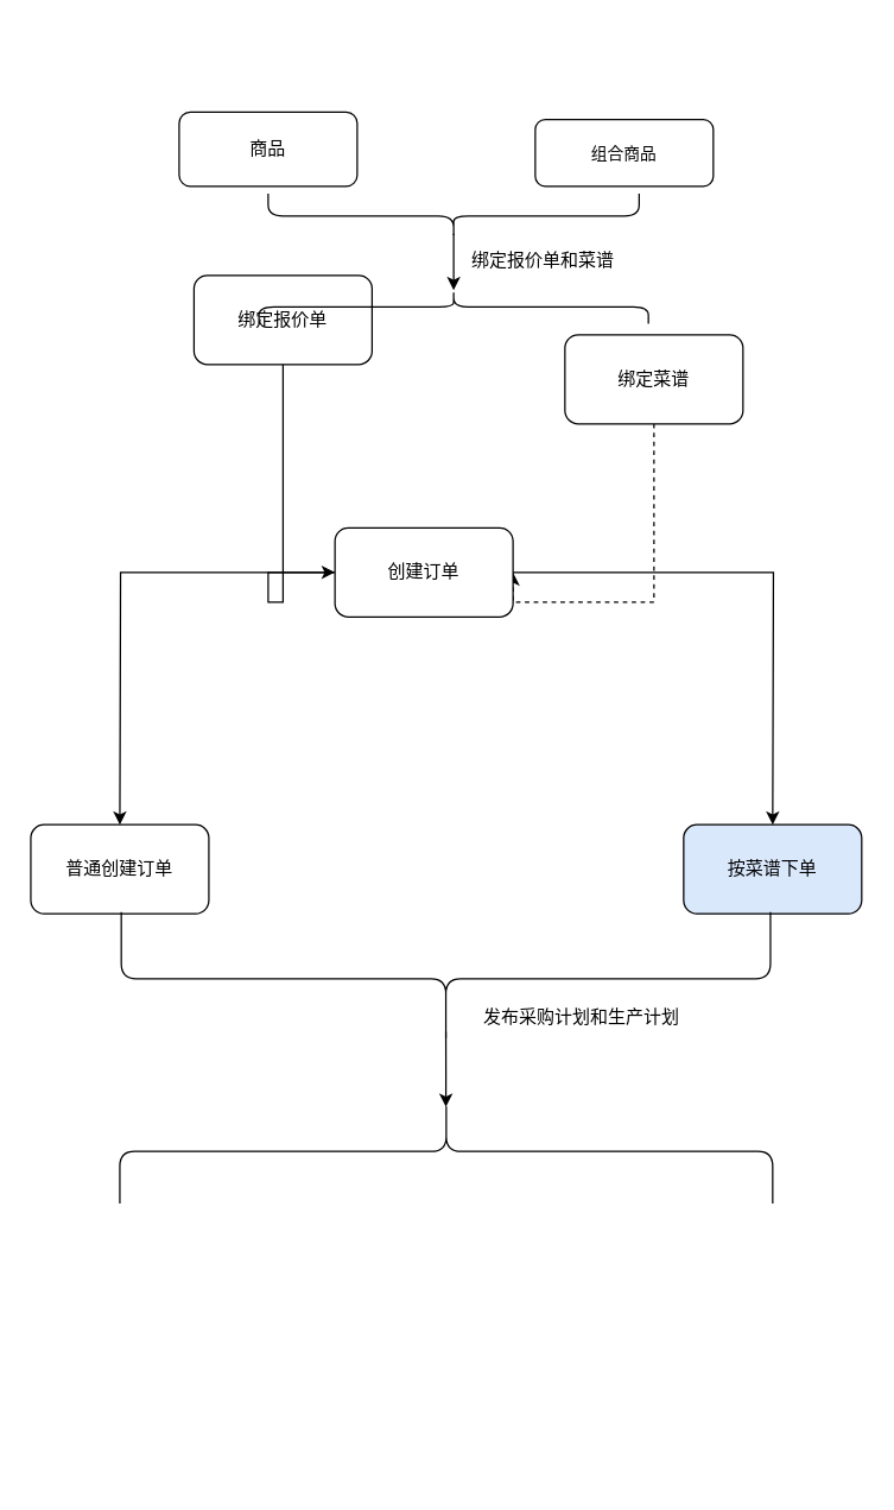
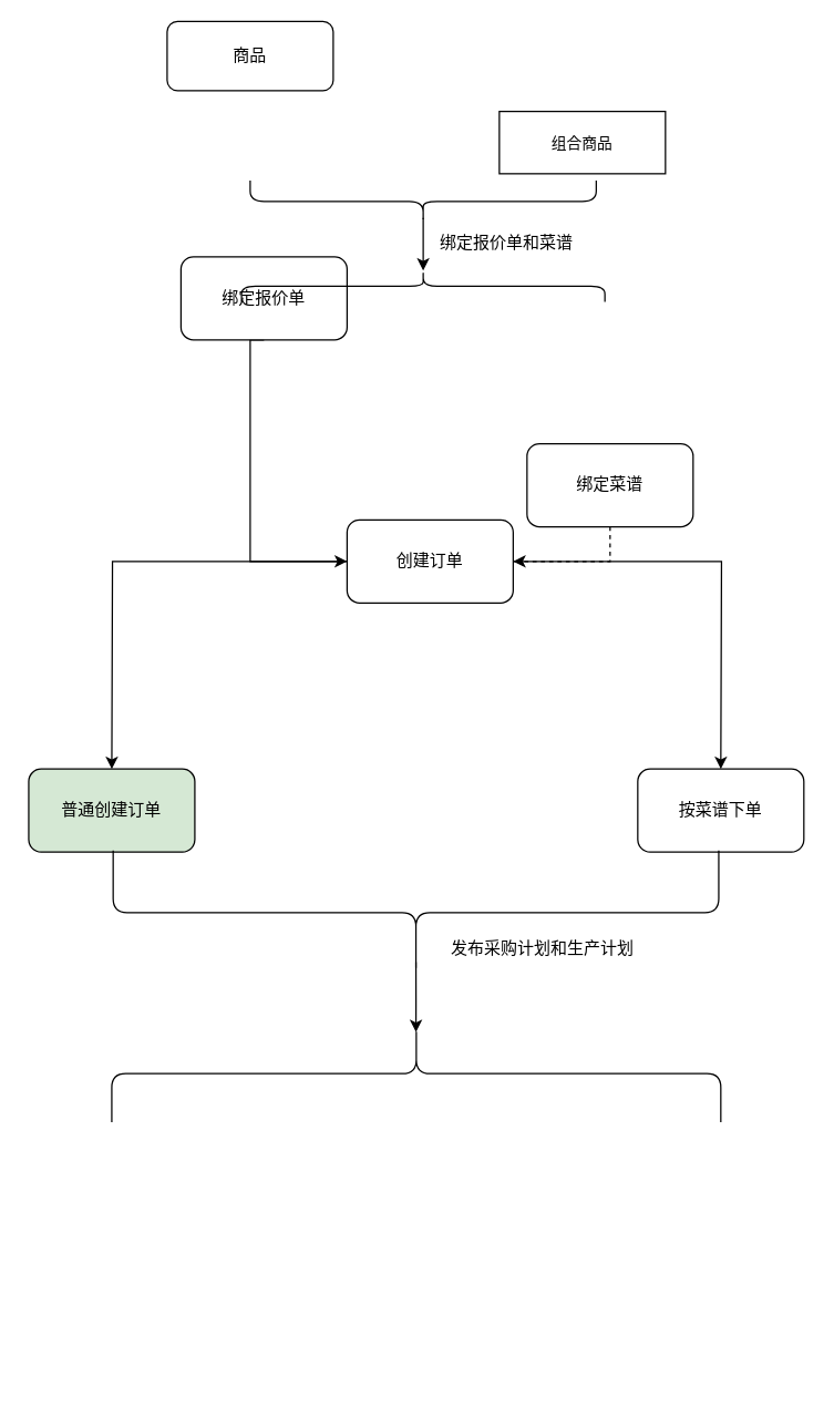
- <mxCell id="3" value="商品" style="rounded=1;whiteSpace=wrap;html=1;" vertex="1" parent="1"><mxGeometry x="120" y="75" width="120" height="50" as="geometry" /></mxCell>
+ <mxCell id="3" value="商品" style="rounded=1;whiteSpace=wrap;html=1;" vertex="1" parent="1"><mxGeometry x="120" y="15" width="120" height="50" as="geometry" /></mxCell>
- <mxCell id="2" value="&lt;span style=&quot;font-size: 11px ; background-color: rgb(255 , 255 , 255)&quot;&gt;组合商品&lt;br&gt;&lt;/span&gt;" style="rounded=1;whiteSpace=wrap;html=1;fontSize=12;glass=0;strokeWidth=1;shadow=0;" parent="1" vertex="1"><mxGeometry x="360" y="80" width="120" height="45" as="geometry" /></mxCell>
+ <mxCell id="2" value="&lt;span style=&quot;font-size: 11px ; background-color: rgb(255 , 255 , 255)&quot;&gt;组合商品&lt;br&gt;&lt;/span&gt;" style="whiteSpace=wrap;html=1;fontSize=12;glass=0;strokeWidth=1;shadow=0;rounded=0;" parent="1" vertex="1"><mxGeometry x="360" y="80" width="120" height="45" as="geometry" /></mxCell>
- <mxCell id="11" value="绑定菜谱" style="rounded=1;whiteSpace=wrap;html=1;" vertex="1" parent="1"><mxGeometry x="380" y="225" width="120" height="60" as="geometry" /></mxCell>
+ <mxCell id="11" value="绑定菜谱" style="rounded=1;whiteSpace=wrap;html=1;" vertex="1" parent="1"><mxGeometry x="380" y="320" width="120" height="60" as="geometry" /></mxCell>
- <mxCell id="14" value="创建订单" style="rounded=1;whiteSpace=wrap;html=1;" vertex="1" parent="1"><mxGeometry x="225" y="355" width="120" height="60" as="geometry" /></mxCell>
+ <mxCell id="14" value="创建订单" style="rounded=1;whiteSpace=wrap;html=1;" vertex="1" parent="1"><mxGeometry x="250" y="375" width="120" height="60" as="geometry" /></mxCell>
- <mxCell id="16" value="普通创建订单" style="rounded=1;whiteSpace=wrap;html=1;" vertex="1" parent="1"><mxGeometry x="20" y="555" width="120" height="60" as="geometry" /></mxCell>
+ <mxCell id="16" value="普通创建订单" style="rounded=1;whiteSpace=wrap;html=1;fillColor=#d5e8d4;" vertex="1" parent="1"><mxGeometry x="20" y="555" width="120" height="60" as="geometry" /></mxCell>
- <mxCell id="15" value="按菜谱下单" style="rounded=1;whiteSpace=wrap;html=1;fillColor=#dae8fc;" vertex="1" parent="1"><mxGeometry x="460" y="555" width="120" height="60" as="geometry" /></mxCell>
+ <mxCell id="15" value="按菜谱下单" style="rounded=1;whiteSpace=wrap;html=1;" vertex="1" parent="1"><mxGeometry x="460" y="555" width="120" height="60" as="geometry" /></mxCell>
